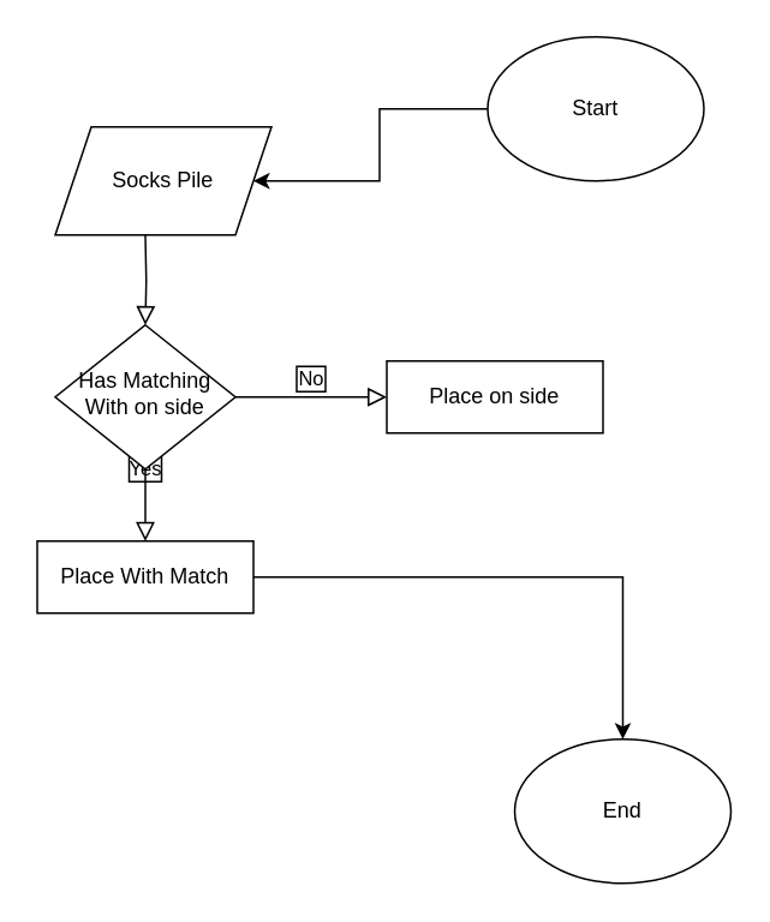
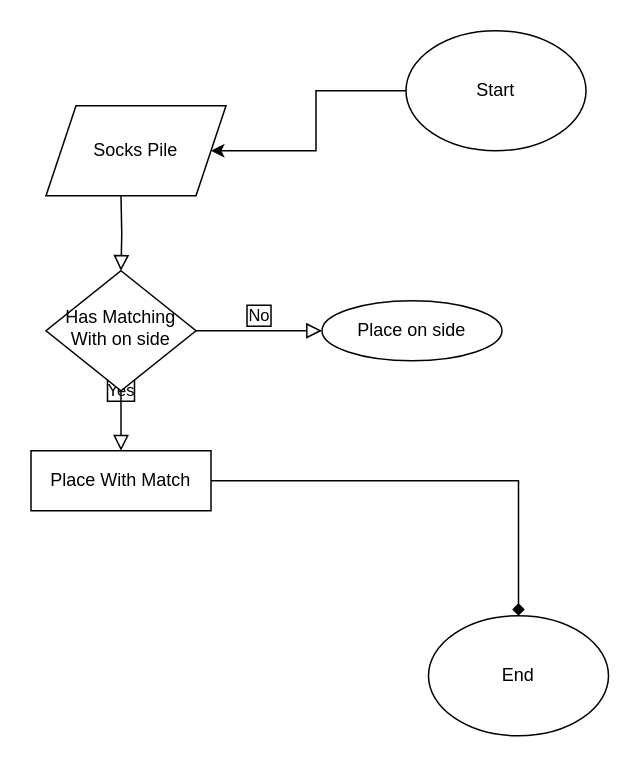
- <mxCell id="8" value="Place on side" style="rounded=0;whiteSpace=wrap;html=1;fontSize=12;glass=0;strokeWidth=1;shadow=0;" parent="1" vertex="1"><mxGeometry x="214" y="200" width="120" height="40" as="geometry" /></mxCell>
+ <mxCell id="8" value="Place on side" style="ellipse;whiteSpace=wrap;html=1;fontSize=12;glass=0;strokeWidth=1;shadow=0;" parent="1" vertex="1"><mxGeometry x="214" y="200" width="120" height="40" as="geometry" /></mxCell>
- <mxCell id="6" style="edgeStyle=orthogonalEdgeStyle;rounded=0;orthogonalLoop=1;jettySize=auto;html=1;exitX=1;exitY=0.5;exitDx=0;exitDy=0;entryX=0.5;entryY=0;entryDx=0;entryDy=0;fontColor=#000000;" parent="1" source="7" target="11" edge="1"><mxGeometry relative="1" as="geometry" /></mxCell>
+ <mxCell id="6" style="edgeStyle=orthogonalEdgeStyle;rounded=0;orthogonalLoop=1;jettySize=auto;html=1;exitX=1;exitY=0.5;exitDx=0;exitDy=0;entryX=0.5;entryY=0;entryDx=0;entryDy=0;fontColor=#000000;endArrow=diamond;" parent="1" source="7" target="11" edge="1"><mxGeometry relative="1" as="geometry" /></mxCell>
